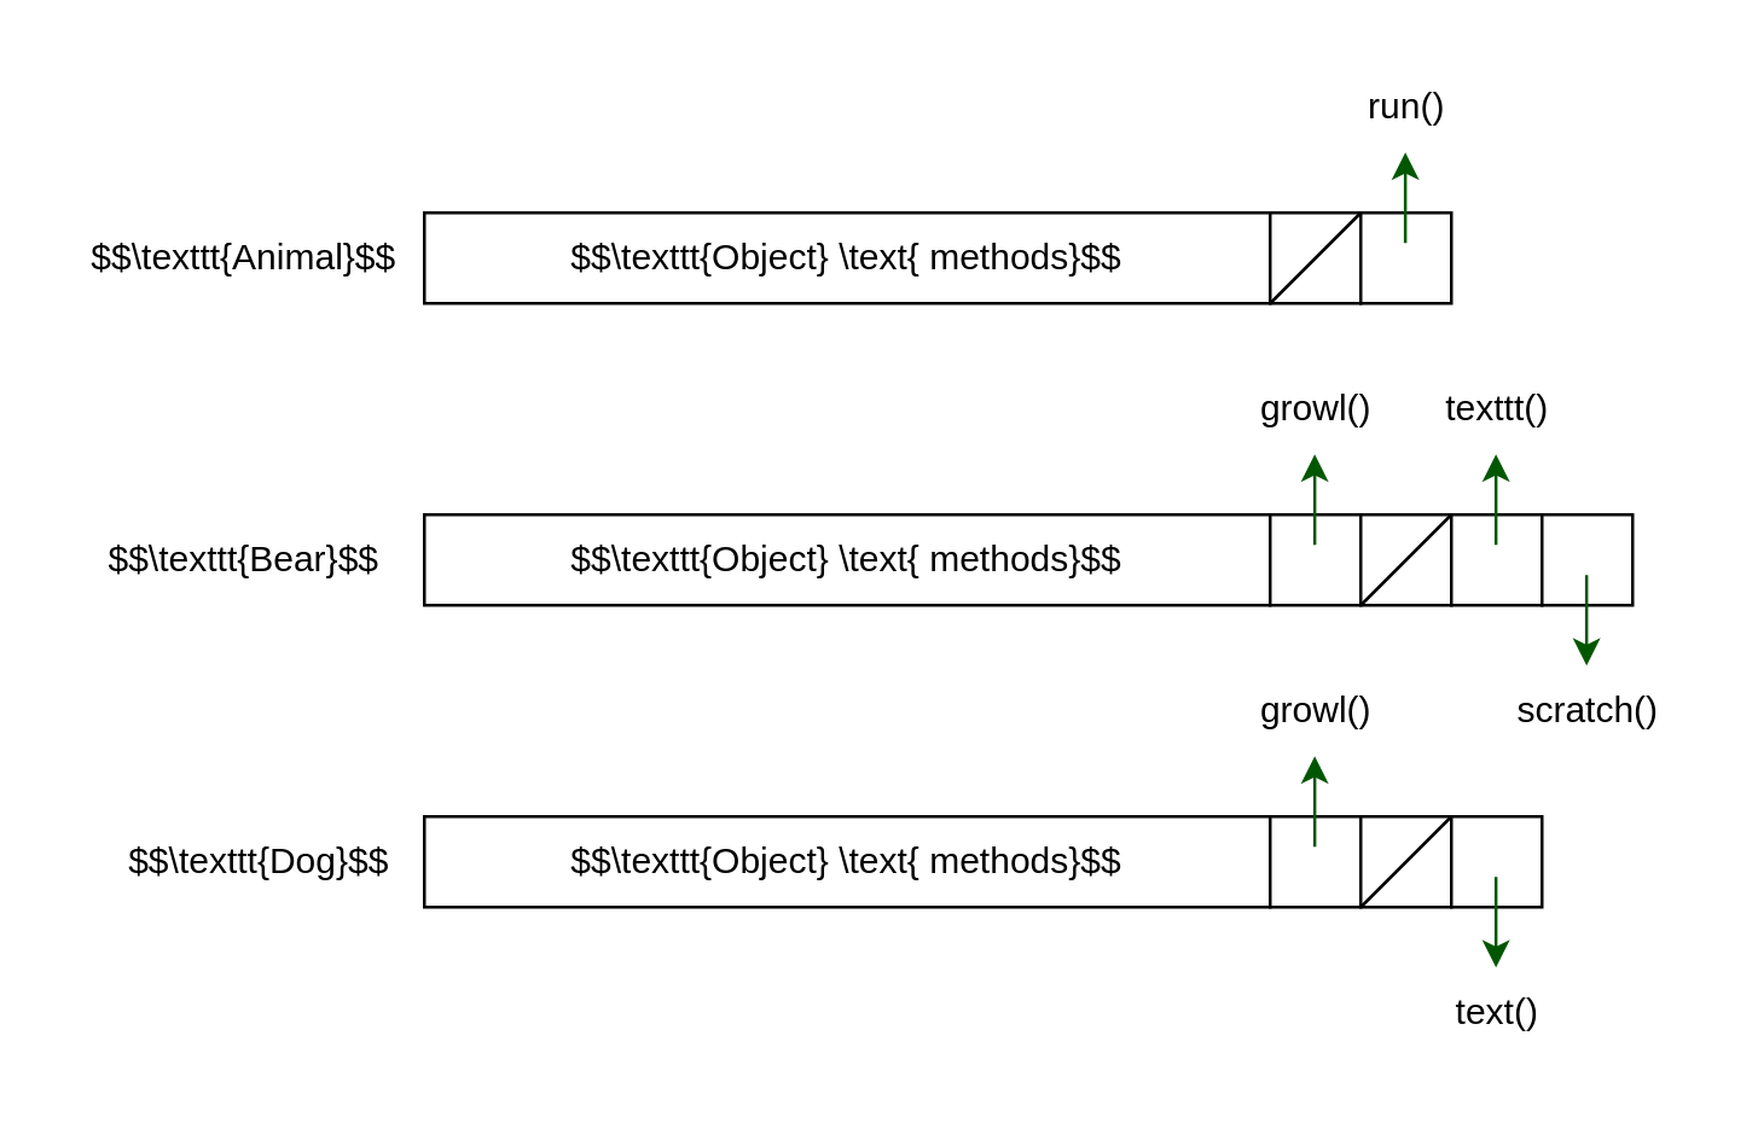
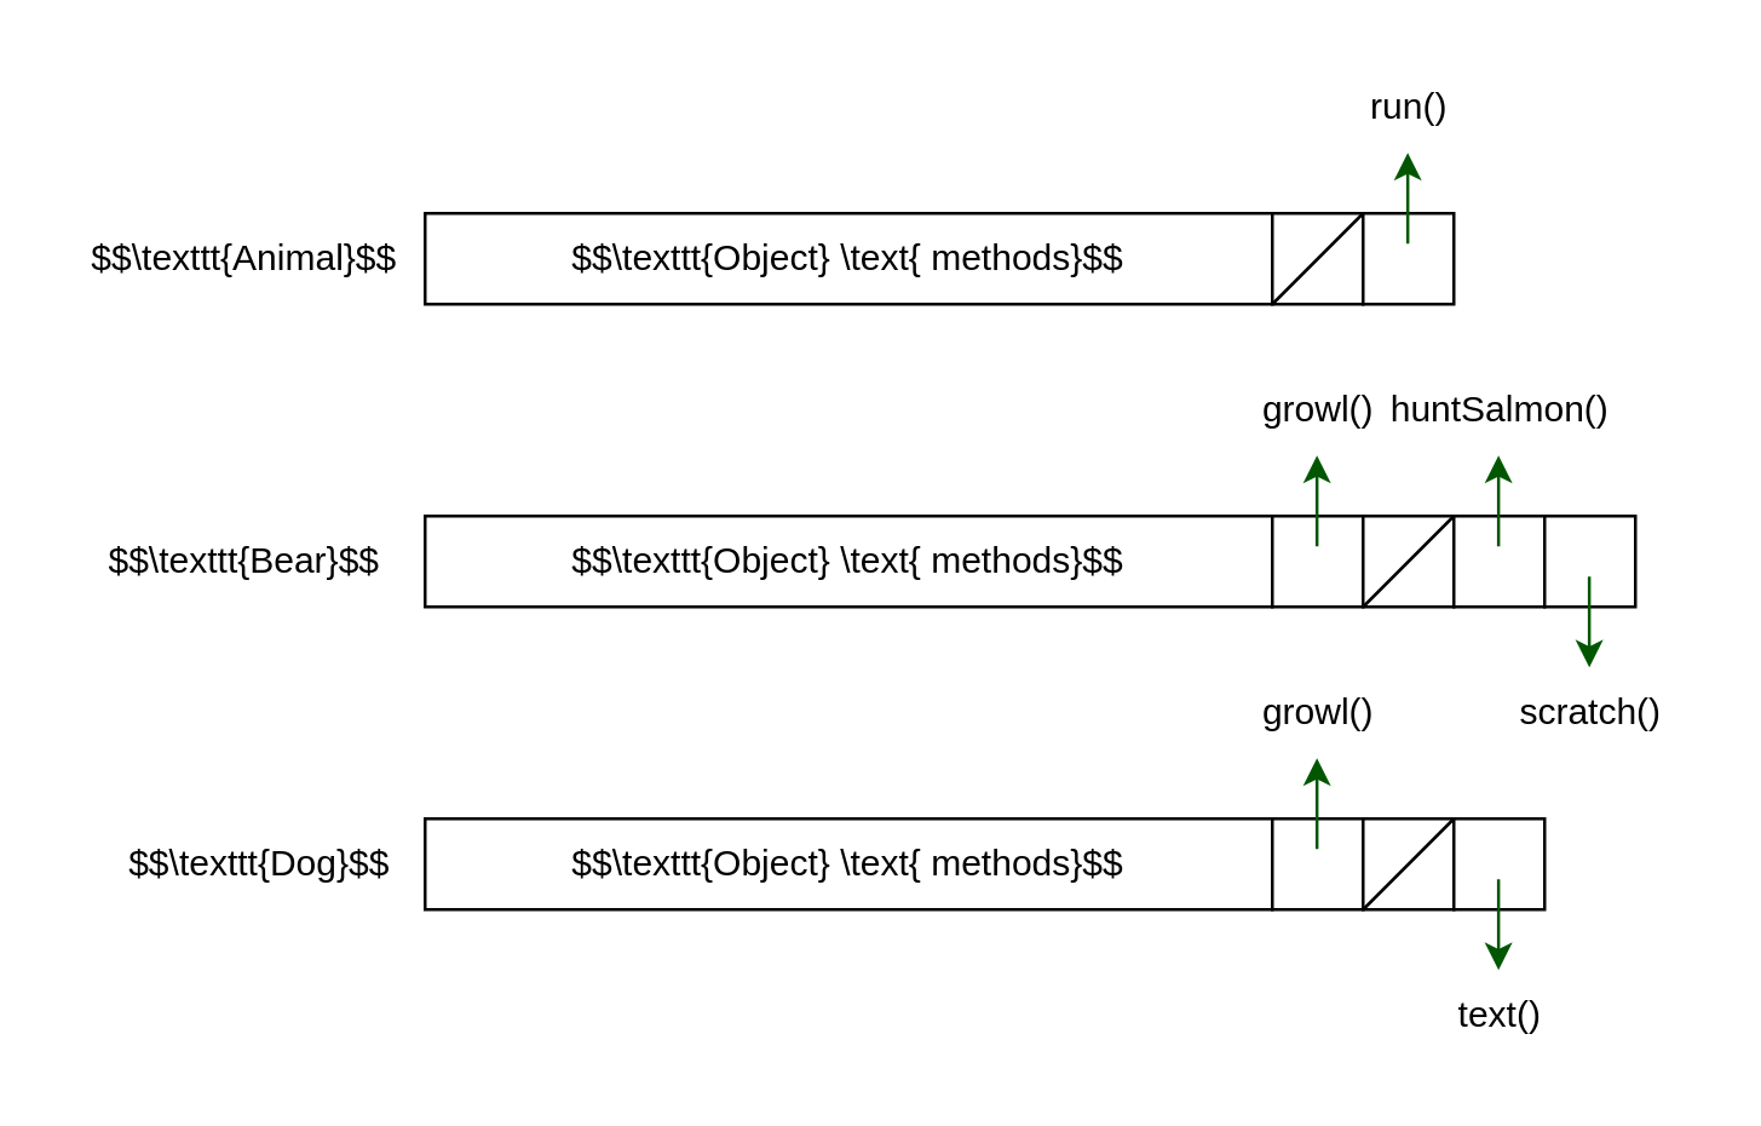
- <mxCell id="22" value="texttt()" style="text;html=1;align=center;verticalAlign=middle;resizable=0;points=[];autosize=1;strokeColor=none;fillColor=none;" vertex="1" parent="1"><mxGeometry x="445" y="120" width="100" height="30" as="geometry" /></mxCell>
+ <mxCell id="22" value="huntSalmon()" style="text;html=1;align=center;verticalAlign=middle;resizable=0;points=[];autosize=1;strokeColor=none;fillColor=none;" vertex="1" parent="1"><mxGeometry x="445" y="120" width="100" height="30" as="geometry" /></mxCell>
